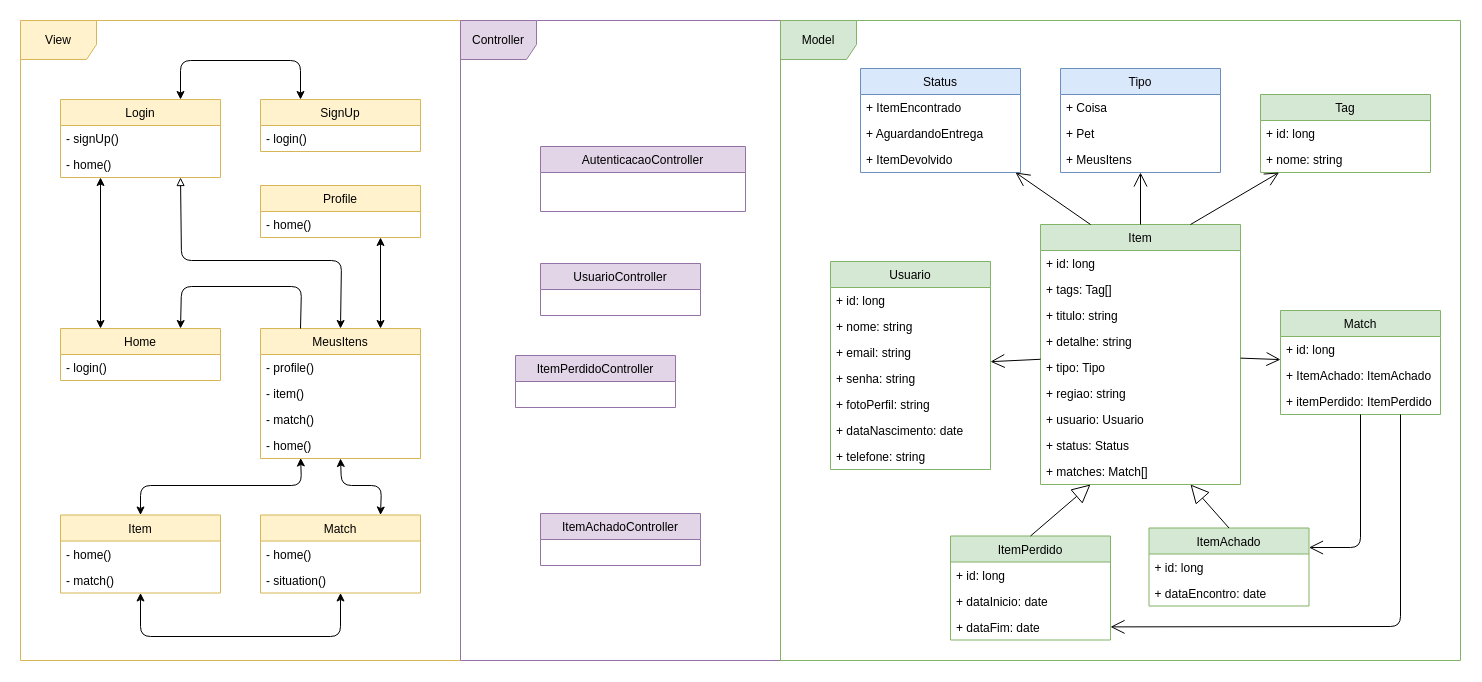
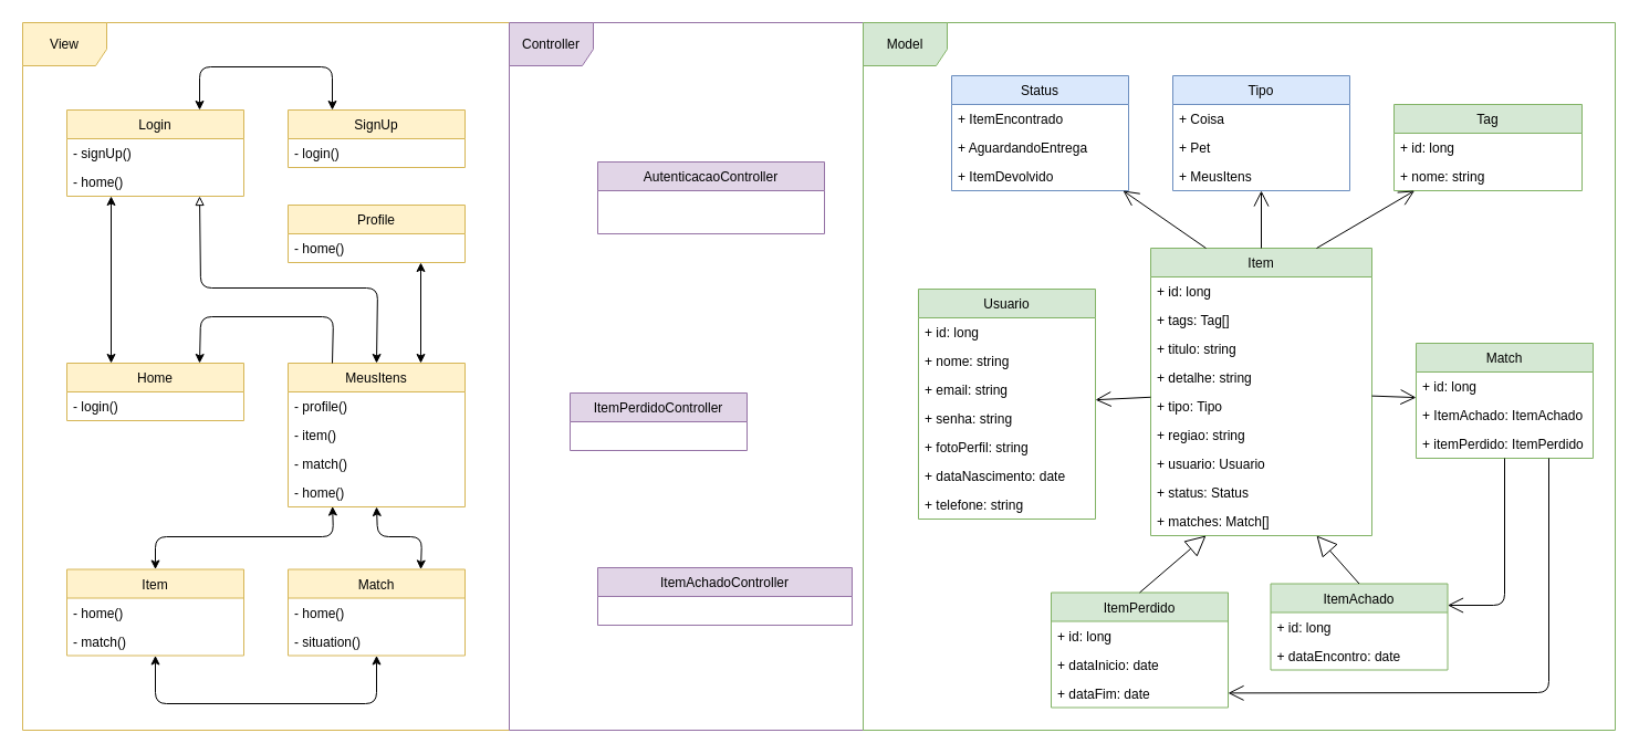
- <mxCell id="38" value="UsuarioController" style="swimlane;fontStyle=0;childLayout=stackLayout;horizontal=1;startSize=26;fillColor=#e1d5e7;horizontalStack=0;resizeParent=1;resizeParentMax=0;resizeLast=0;collapsible=1;marginBottom=0;strokeColor=#9673a6;" parent="1" vertex="1"><mxGeometry x="540" y="263" width="160" height="52" as="geometry" /></mxCell>
- <mxCell id="69" value="ItemAchadoController" style="swimlane;fontStyle=0;childLayout=stackLayout;horizontal=1;startSize=26;fillColor=#e1d5e7;horizontalStack=0;resizeParent=1;resizeParentMax=0;resizeLast=0;collapsible=1;marginBottom=0;strokeColor=#9673a6;" parent="1" vertex="1"><mxGeometry x="540" y="513" width="160" height="52" as="geometry" /></mxCell>
+ <mxCell id="69" value="ItemAchadoController" style="swimlane;fontStyle=0;childLayout=stackLayout;horizontal=1;startSize=26;fillColor=#e1d5e7;horizontalStack=0;resizeParent=1;resizeParentMax=0;resizeLast=0;collapsible=1;marginBottom=0;strokeColor=#9673a6;" parent="1" vertex="1"><mxGeometry x="540" y="513" width="230" height="52" as="geometry" /></mxCell>
